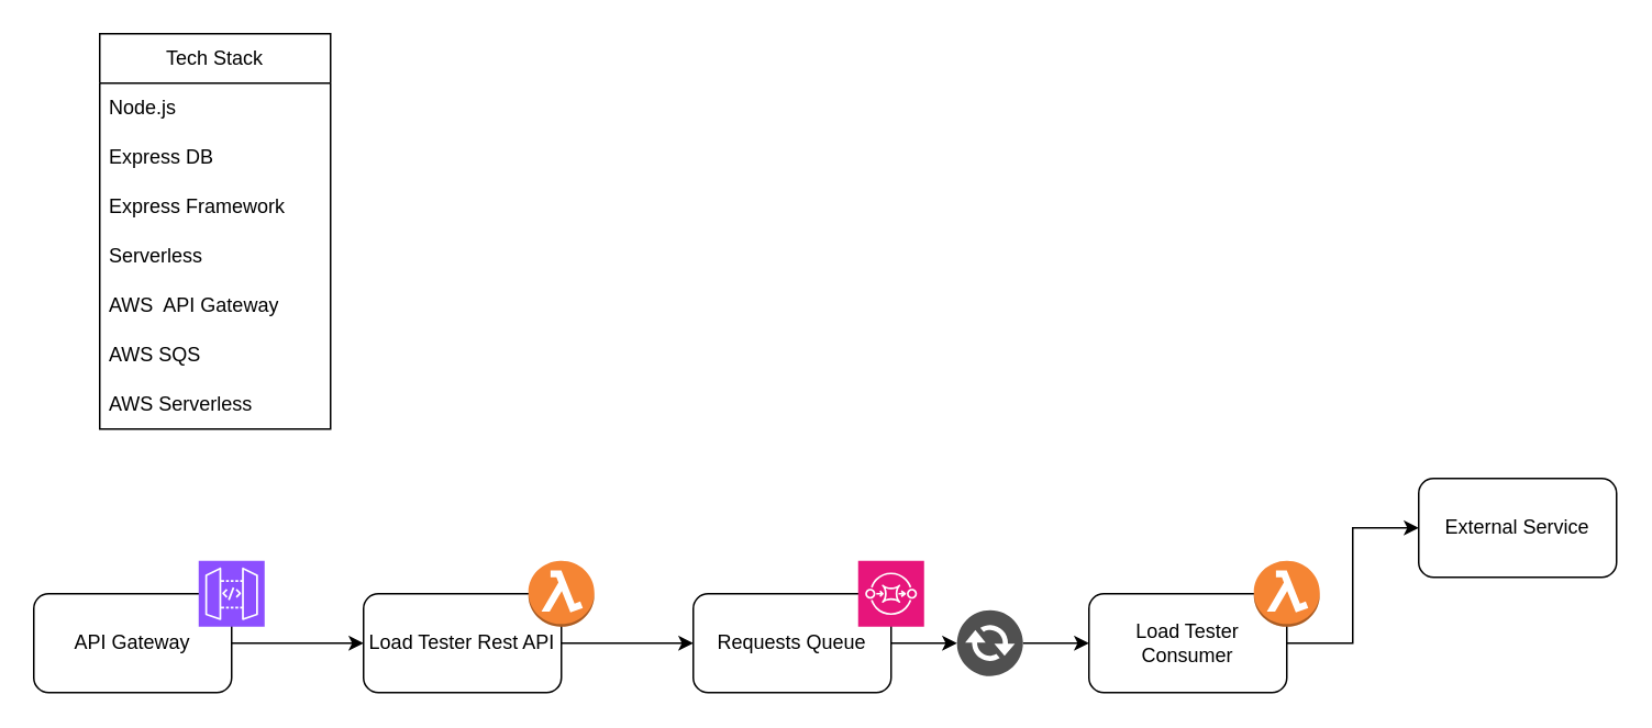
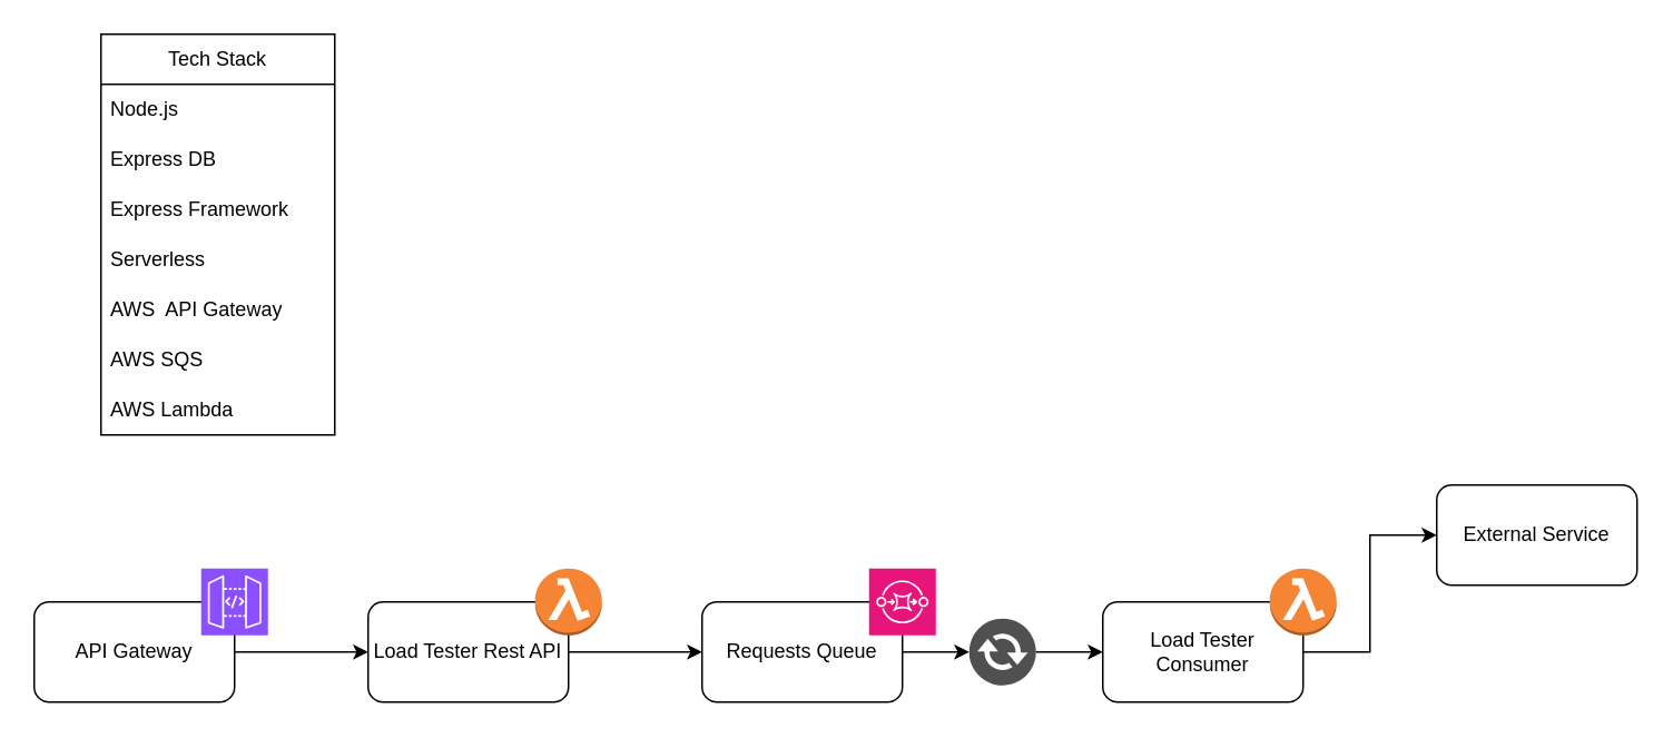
- <mxCell id="28" value="AWS Serverless" style="text;strokeColor=none;fillColor=none;align=left;verticalAlign=middle;spacingLeft=4;spacingRight=4;overflow=hidden;points=[[0,0.5],[1,0.5]];portConstraint=eastwest;rotatable=0;whiteSpace=wrap;html=1;" vertex="1" parent="21"><mxGeometry y="210" width="140" height="30" as="geometry" /></mxCell>
+ <mxCell id="28" value="AWS Lambda" style="text;strokeColor=none;fillColor=none;align=left;verticalAlign=middle;spacingLeft=4;spacingRight=4;overflow=hidden;points=[[0,0.5],[1,0.5]];portConstraint=eastwest;rotatable=0;whiteSpace=wrap;html=1;" vertex="1" parent="21"><mxGeometry y="210" width="140" height="30" as="geometry" /></mxCell>
